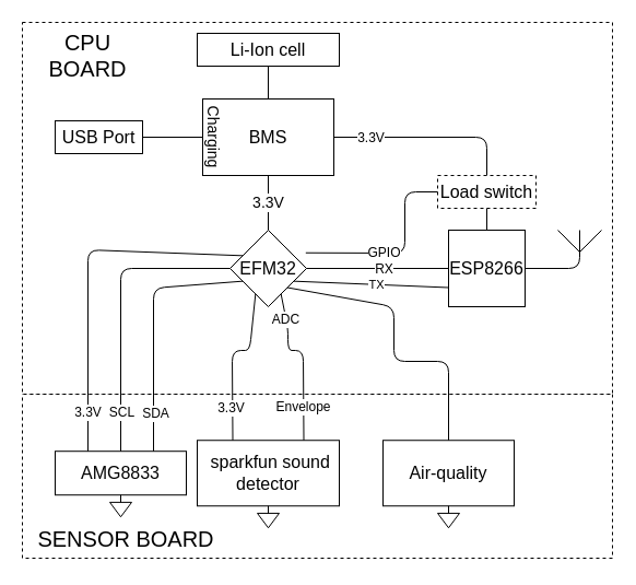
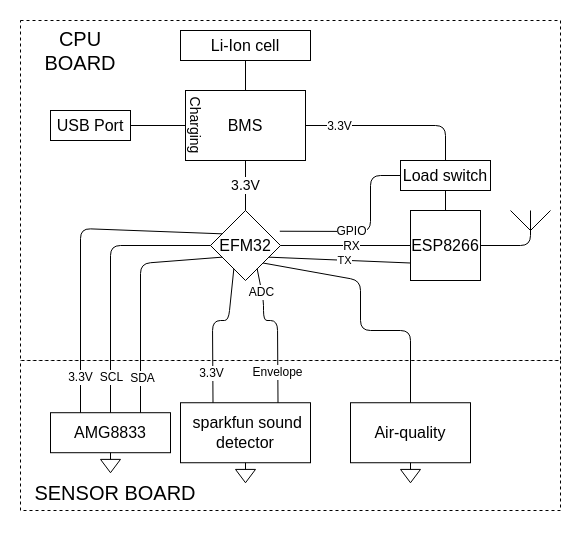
- <mxCell id="18" value="&lt;font style=&quot;font-size: 16px&quot;&gt;Load switch&lt;/font&gt;" style="rounded=0;whiteSpace=wrap;html=1;dashed=1;" vertex="1" parent="1"><mxGeometry x="400" y="160" width="90" height="30" as="geometry" /></mxCell>
+ <mxCell id="18" value="&lt;font style=&quot;font-size: 16px&quot;&gt;Load switch&lt;/font&gt;" style="rounded=0;whiteSpace=wrap;html=1;" vertex="1" parent="1"><mxGeometry x="400" y="160" width="90" height="30" as="geometry" /></mxCell>
